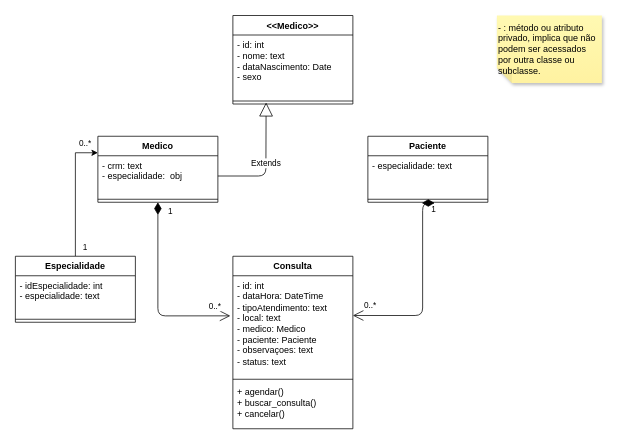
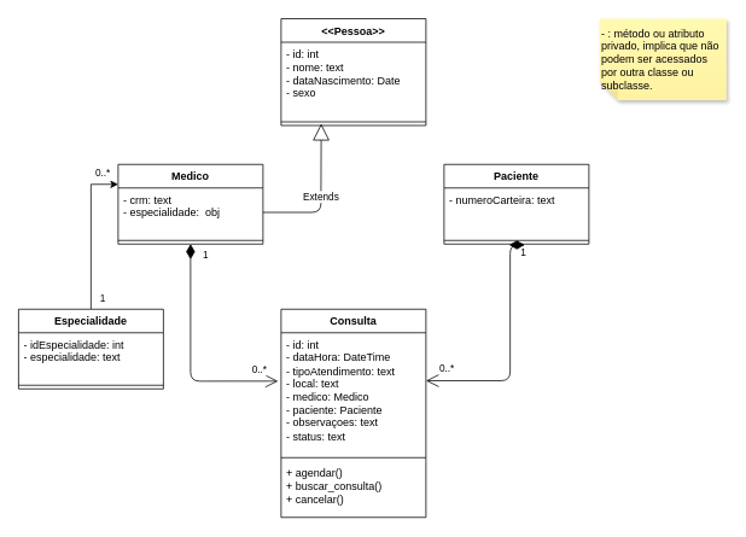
- <mxCell id="18" value="&amp;lt;&amp;lt;Medico&amp;gt;&amp;gt;" style="swimlane;fontStyle=1;align=center;verticalAlign=top;childLayout=stackLayout;horizontal=1;startSize=26;horizontalStack=0;resizeParent=1;resizeParentMax=0;resizeLast=0;collapsible=1;marginBottom=0;whiteSpace=wrap;html=1;" vertex="1" parent="1"><mxGeometry x="310" y="20" width="160" height="118" as="geometry"><mxRectangle x="328" y="30" width="80" height="30" as="alternateBounds" /></mxGeometry></mxCell>
+ <mxCell id="18" value="&amp;lt;&amp;lt;Pessoa&amp;gt;&amp;gt;" style="swimlane;fontStyle=1;align=center;verticalAlign=top;childLayout=stackLayout;horizontal=1;startSize=26;horizontalStack=0;resizeParent=1;resizeParentMax=0;resizeLast=0;collapsible=1;marginBottom=0;whiteSpace=wrap;html=1;" vertex="1" parent="1"><mxGeometry x="310" y="20" width="160" height="118" as="geometry"><mxRectangle x="328" y="30" width="80" height="30" as="alternateBounds" /></mxGeometry></mxCell>
- <mxCell id="6" value="&lt;div&gt;&lt;span style=&quot;background-color: transparent; color: light-dark(rgb(0, 0, 0), rgb(255, 255, 255));&quot;&gt;- especialidade: text&lt;/span&gt;&lt;/div&gt;&lt;div&gt;&lt;br&gt;&lt;/div&gt;" style="text;strokeColor=none;fillColor=none;align=left;verticalAlign=top;spacingLeft=4;spacingRight=4;overflow=hidden;rotatable=0;points=[[0,0.5],[1,0.5]];portConstraint=eastwest;whiteSpace=wrap;html=1;" vertex="1" parent="5"><mxGeometry y="26" width="160" height="54" as="geometry" /></mxCell>
+ <mxCell id="6" value="&lt;div&gt;&lt;span style=&quot;background-color: transparent; color: light-dark(rgb(0, 0, 0), rgb(255, 255, 255));&quot;&gt;- numeroCarteira: text&lt;/span&gt;&lt;/div&gt;&lt;div&gt;&lt;br&gt;&lt;/div&gt;" style="text;strokeColor=none;fillColor=none;align=left;verticalAlign=top;spacingLeft=4;spacingRight=4;overflow=hidden;rotatable=0;points=[[0,0.5],[1,0.5]];portConstraint=eastwest;whiteSpace=wrap;html=1;" vertex="1" parent="5"><mxGeometry y="26" width="160" height="54" as="geometry" /></mxCell>
